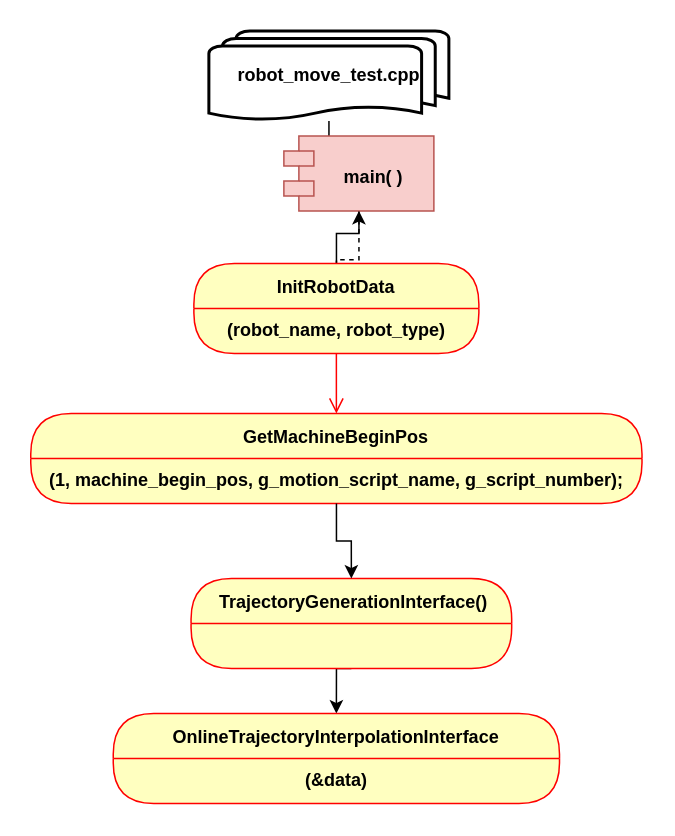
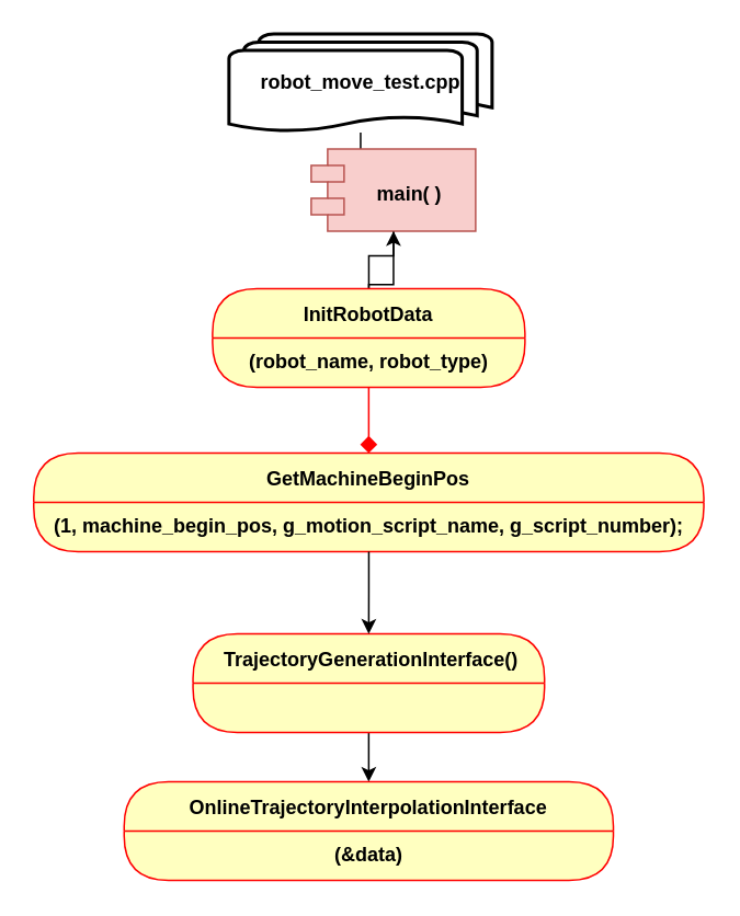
- <mxCell id="4" value="" style="edgeStyle=orthogonalEdgeStyle;rounded=0;orthogonalLoop=1;jettySize=auto;html=1;dashed=1;" edge="1" parent="1" source="5" target="8"><mxGeometry relative="1" as="geometry" /></mxCell>
+ <mxCell id="4" value="" style="edgeStyle=orthogonalEdgeStyle;rounded=0;orthogonalLoop=1;jettySize=auto;html=1;" edge="1" parent="1" source="5" target="8"><mxGeometry relative="1" as="geometry" /></mxCell>
- <mxCell id="9" value="" style="edgeStyle=orthogonalEdgeStyle;html=1;verticalAlign=bottom;endArrow=open;endSize=8;strokeColor=#ff0000;rounded=0;entryX=0.5;entryY=0;entryDx=0;entryDy=0;" edge="1" source="7" parent="1" target="10"><mxGeometry relative="1" as="geometry"><mxPoint x="213.75" y="305" as="targetPoint" /></mxGeometry></mxCell>
+ <mxCell id="9" value="" style="edgeStyle=orthogonalEdgeStyle;html=1;verticalAlign=bottom;endArrow=diamond;endSize=8;strokeColor=#ff0000;rounded=0;entryX=0.5;entryY=0;entryDx=0;entryDy=0;" edge="1" source="7" parent="1" target="10"><mxGeometry relative="1" as="geometry"><mxPoint x="213.75" y="305" as="targetPoint" /></mxGeometry></mxCell>
- <mxCell id="14" value=" TrajectoryGenerationInterface()" style="swimlane;fontStyle=1;align=center;verticalAlign=middle;childLayout=stackLayout;horizontal=1;startSize=30;horizontalStack=0;resizeParent=0;resizeLast=1;container=0;fontColor=#000000;collapsible=0;rounded=1;arcSize=30;strokeColor=#ff0000;fillColor=#ffffc0;swimlaneFillColor=#ffffc0;dropTarget=0;" vertex="1" parent="1"><mxGeometry x="126.87" y="385" width="213.75" height="60" as="geometry" /></mxCell>
+ <mxCell id="14" value=" TrajectoryGenerationInterface()" style="swimlane;fontStyle=1;align=center;verticalAlign=middle;childLayout=stackLayout;horizontal=1;startSize=30;horizontalStack=0;resizeParent=0;resizeLast=1;container=0;fontColor=#000000;collapsible=0;rounded=1;arcSize=30;strokeColor=#ff0000;fillColor=#ffffc0;swimlaneFillColor=#ffffc0;dropTarget=0;" vertex="1" parent="1"><mxGeometry x="116.87" y="385" width="213.75" height="60" as="geometry" /></mxCell>
